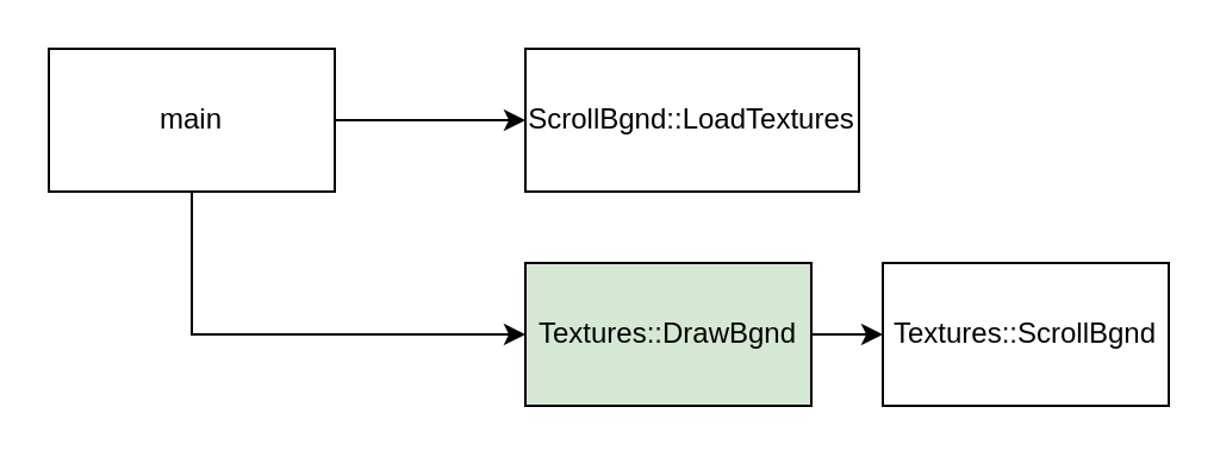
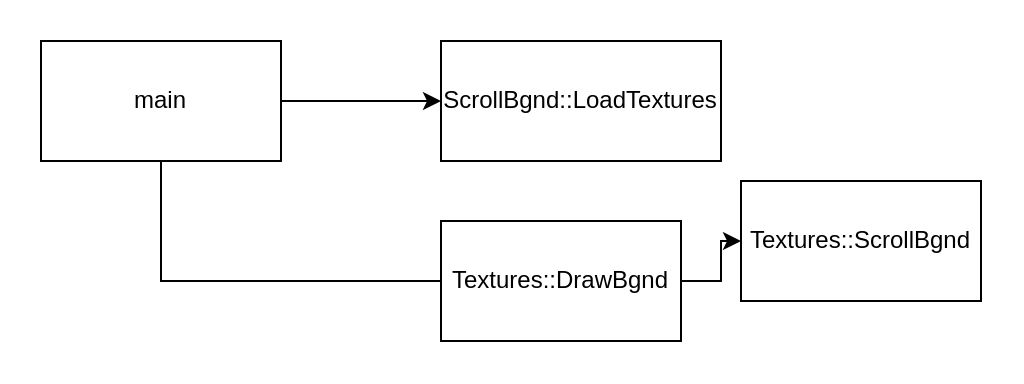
- <mxCell id="3" style="edgeStyle=orthogonalEdgeStyle;rounded=0;orthogonalLoop=1;jettySize=auto;html=1;entryX=0;entryY=0.5;entryDx=0;entryDy=0;" edge="1" parent="1" source="4" target="7"><mxGeometry relative="1" as="geometry"><Array as="points"><mxPoint x="80" y="140" /></Array></mxGeometry></mxCell>
+ <mxCell id="3" style="edgeStyle=orthogonalEdgeStyle;rounded=0;orthogonalLoop=1;jettySize=auto;html=1;entryX=0;entryY=0.5;entryDx=0;entryDy=0;endArrow=none;" edge="1" parent="1" source="4" target="7"><mxGeometry relative="1" as="geometry"><Array as="points"><mxPoint x="80" y="140" /></Array></mxGeometry></mxCell>
- <mxCell id="7" value="Textures::DrawBgnd" style="rounded=0;whiteSpace=wrap;html=1;fillColor=#d5e8d4;" vertex="1" parent="1"><mxGeometry x="220" y="110" width="120" height="60" as="geometry" /></mxCell>
+ <mxCell id="7" value="Textures::DrawBgnd" style="rounded=0;whiteSpace=wrap;html=1;" vertex="1" parent="1"><mxGeometry x="220" y="110" width="120" height="60" as="geometry" /></mxCell>
- <mxCell id="8" value="Textures::ScrollBgnd" style="rounded=0;whiteSpace=wrap;html=1;" vertex="1" parent="1"><mxGeometry x="370" y="110" width="120" height="60" as="geometry" /></mxCell>
+ <mxCell id="8" value="Textures::ScrollBgnd" style="rounded=0;whiteSpace=wrap;html=1;" vertex="1" parent="1"><mxGeometry x="370" y="90" width="120" height="60" as="geometry" /></mxCell>
